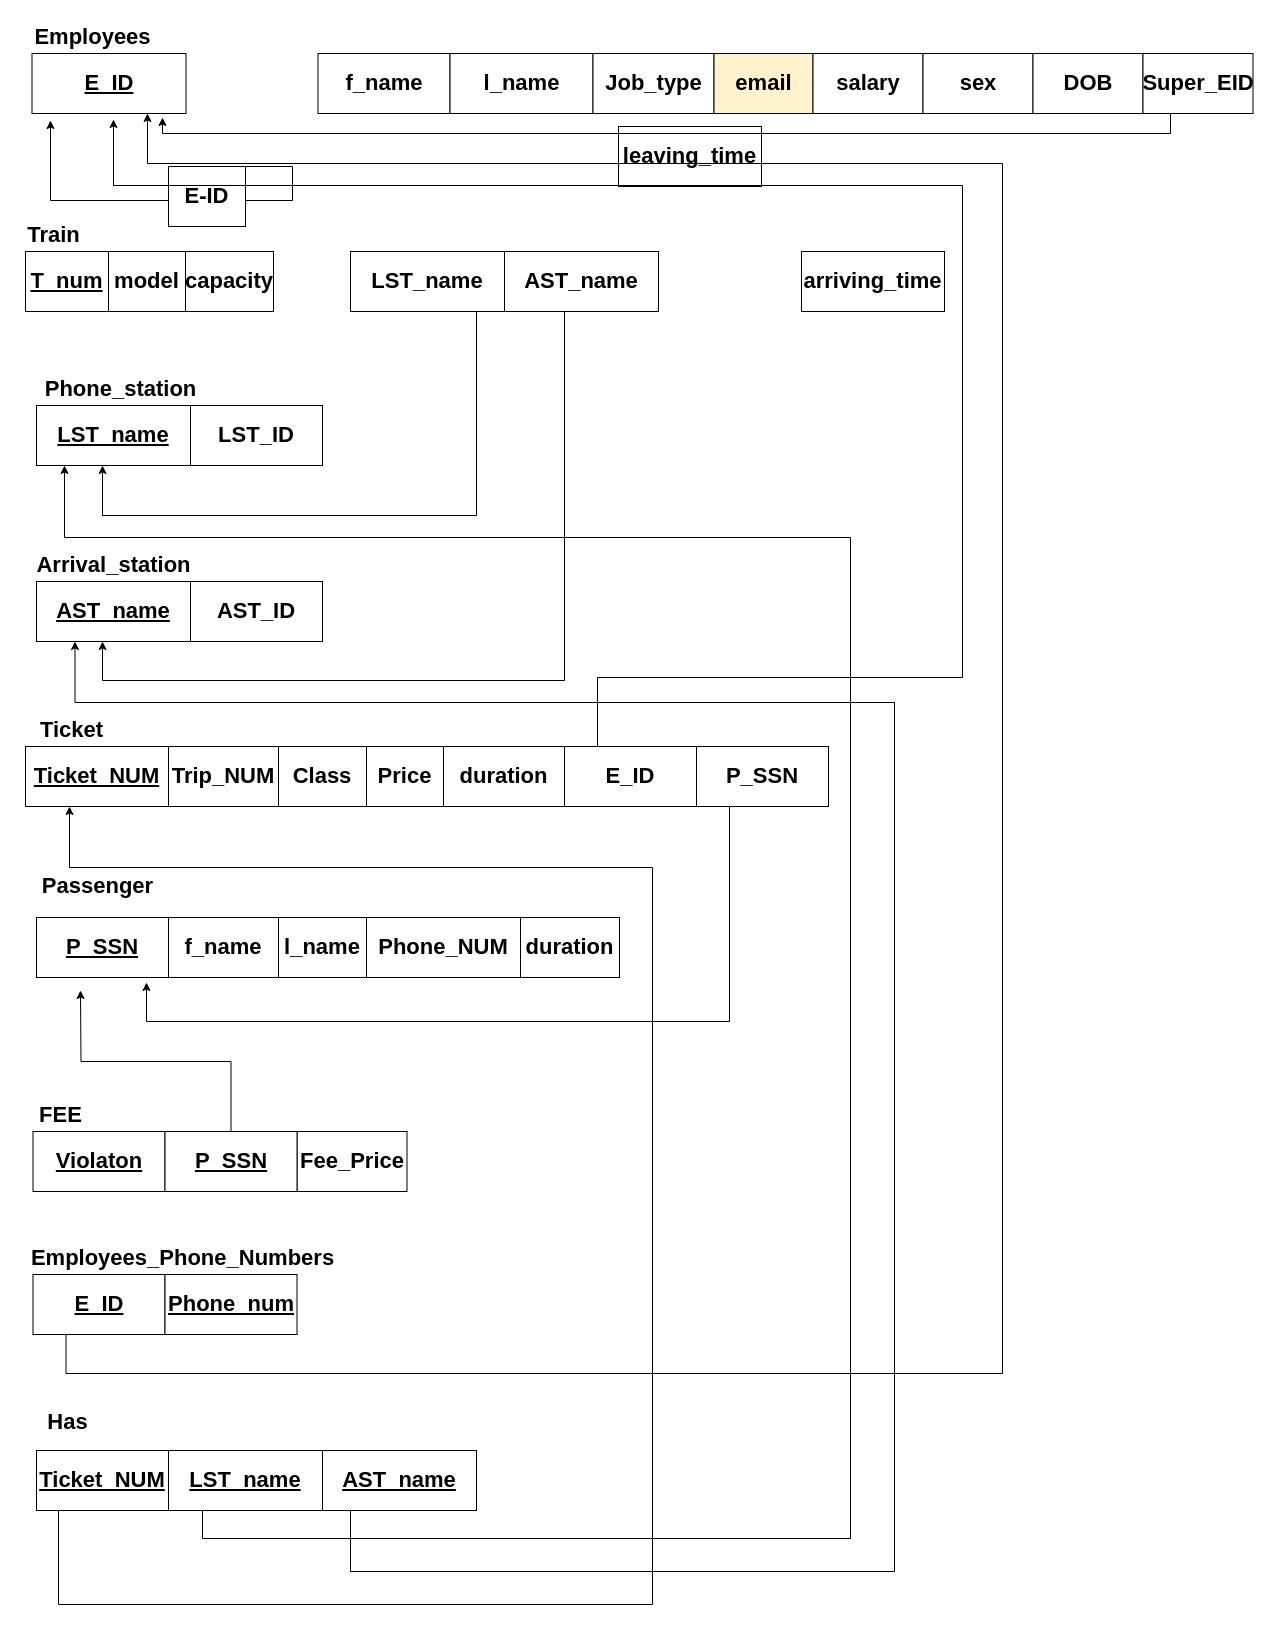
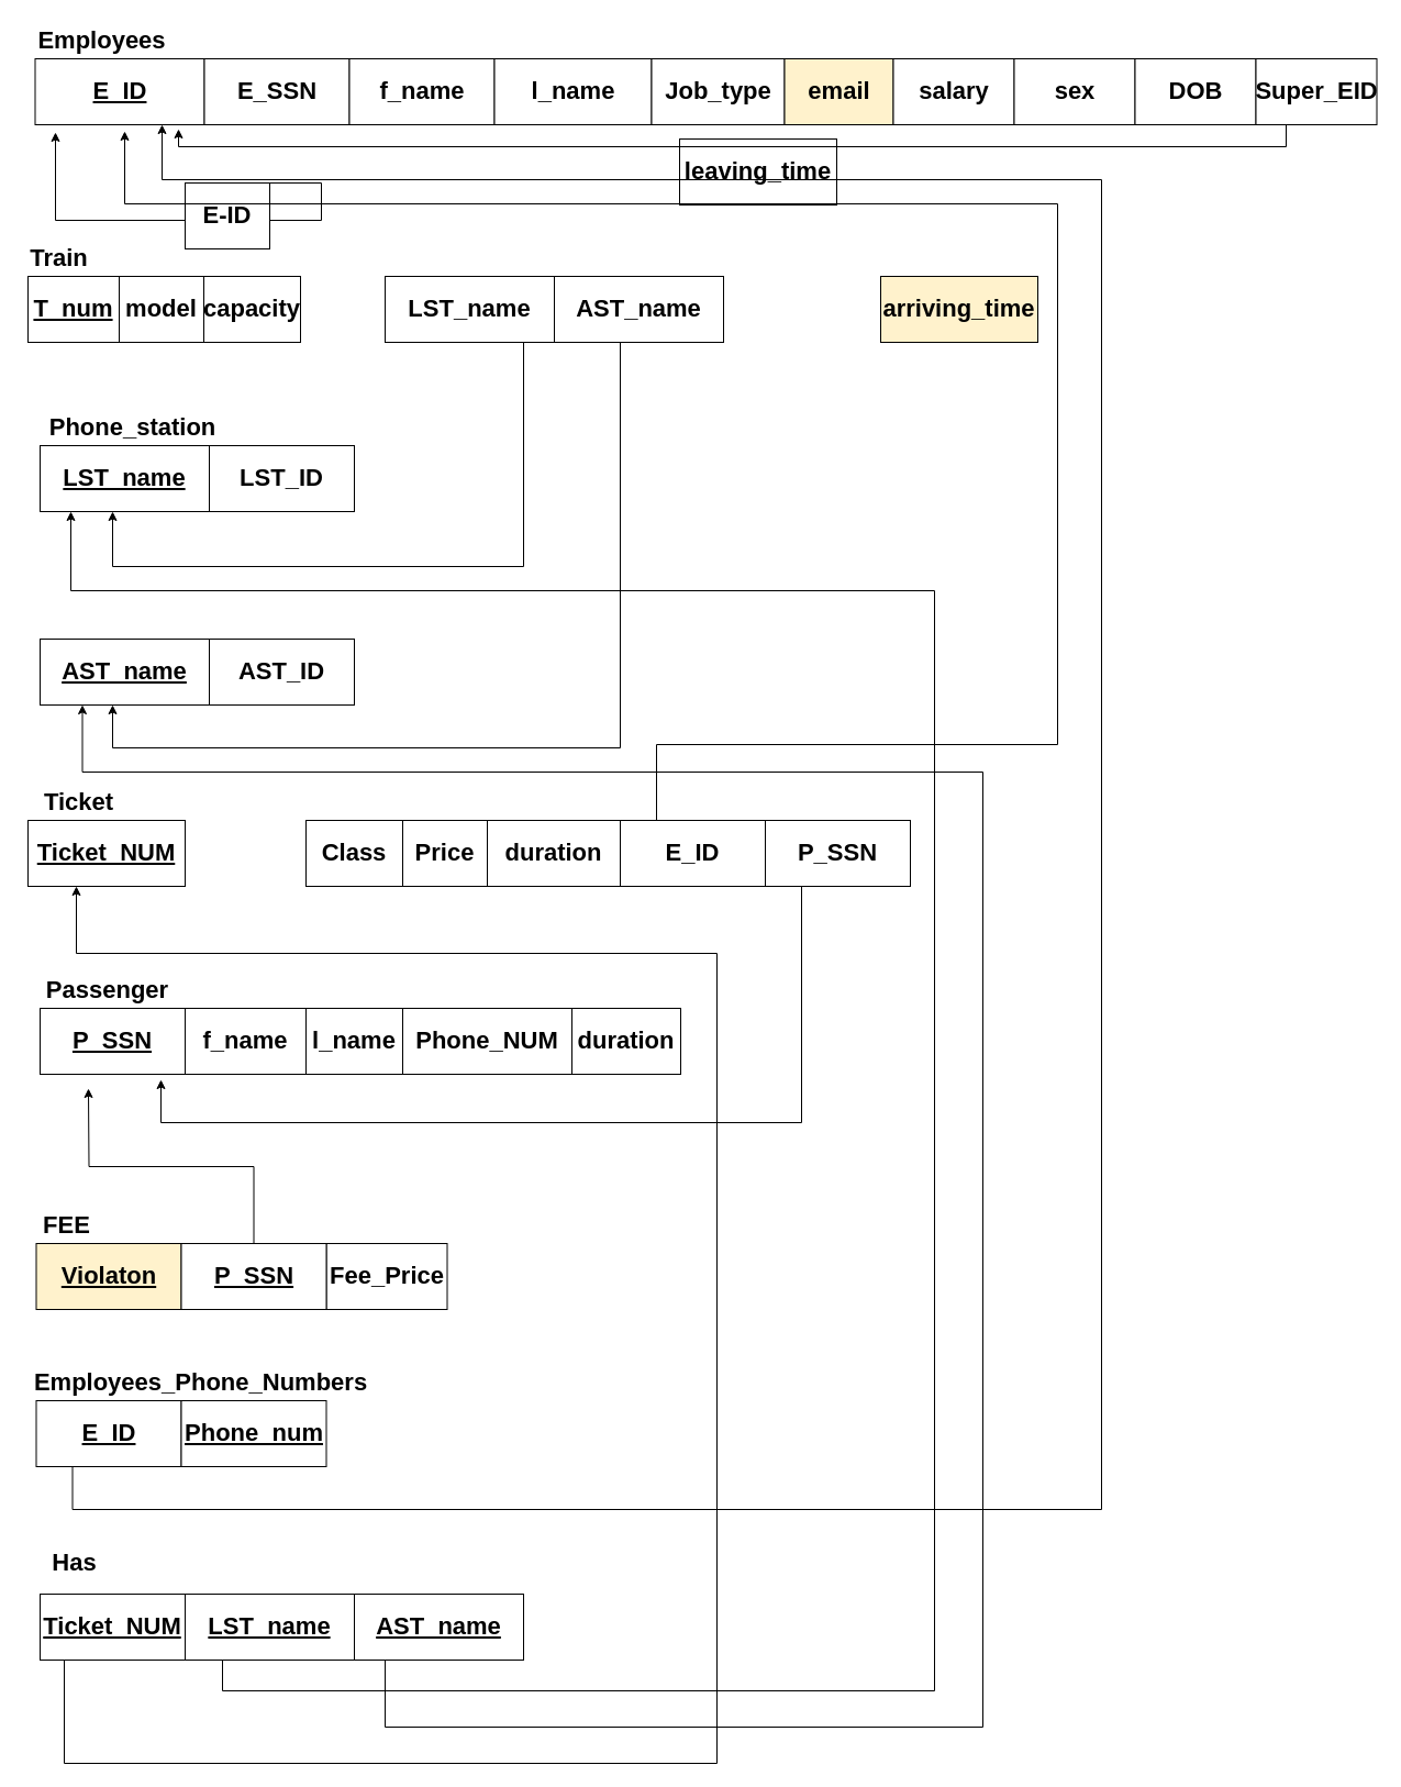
+ <mxCell id="54" value="E_SSN" style="rounded=0;whiteSpace=wrap;html=1;fontSize=22;align=center;fontStyle=1" parent="1" vertex="1"><mxGeometry x="185.5" y="53" width="132" height="60" as="geometry" /></mxCell>
- <mxCell id="15" value="&lt;span style=&quot;text-align: left&quot;&gt;arriving_time&lt;/span&gt;" style="rounded=0;whiteSpace=wrap;html=1;fontSize=22;fontStyle=1" parent="1" vertex="1"><mxGeometry x="801" y="251" width="143" height="60" as="geometry" /></mxCell>
+ <mxCell id="15" value="&lt;span style=&quot;text-align: left&quot;&gt;arriving_time&lt;/span&gt;" style="rounded=0;whiteSpace=wrap;html=1;fontSize=22;fontStyle=1;fillColor=#fff2cc;" parent="1" vertex="1"><mxGeometry x="801" y="251" width="143" height="60" as="geometry" /></mxCell>
- <mxCell id="14" value="Arrival_station" style="text;html=1;align=center;verticalAlign=middle;resizable=0;points=[];autosize=1;fontSize=22;fontStyle=1" parent="1" vertex="1"><mxGeometry x="25" y="548" width="176" height="33" as="geometry" /></mxCell>
- <mxCell id="21" value="Trip_NUM" style="rounded=0;whiteSpace=wrap;html=1;fontSize=22;fontStyle=1" parent="1" vertex="1"><mxGeometry x="168" y="746" width="110" height="60" as="geometry" /></mxCell>
- <mxCell id="33" value="Passenger" style="text;html=1;align=center;verticalAlign=middle;resizable=0;points=[];autosize=1;fontSize=22;fontStyle=1" parent="1" vertex="1"><mxGeometry x="31" y="869" width="132" height="33" as="geometry" /></mxCell>
+ <mxCell id="33" value="Passenger" style="text;html=1;align=center;verticalAlign=middle;resizable=0;points=[];autosize=1;fontSize=22;fontStyle=1" parent="1" vertex="1"><mxGeometry x="31" y="884" width="132" height="33" as="geometry" /></mxCell>
- <mxCell id="36" value="&lt;span style=&quot;line-height: 120%&quot;&gt;&lt;u&gt;Violaton&lt;/u&gt;&lt;/span&gt;" style="rounded=0;whiteSpace=wrap;html=1;fontSize=22;fontStyle=1" parent="1" vertex="1"><mxGeometry x="32.5" y="1131" width="132" height="60" as="geometry" /></mxCell>
+ <mxCell id="36" value="&lt;span style=&quot;line-height: 120%&quot;&gt;&lt;u&gt;Violaton&lt;/u&gt;&lt;/span&gt;" style="rounded=0;whiteSpace=wrap;html=1;fontSize=22;fontStyle=1;fillColor=#fff2cc;" parent="1" vertex="1"><mxGeometry x="32.5" y="1131" width="132" height="60" as="geometry" /></mxCell>
